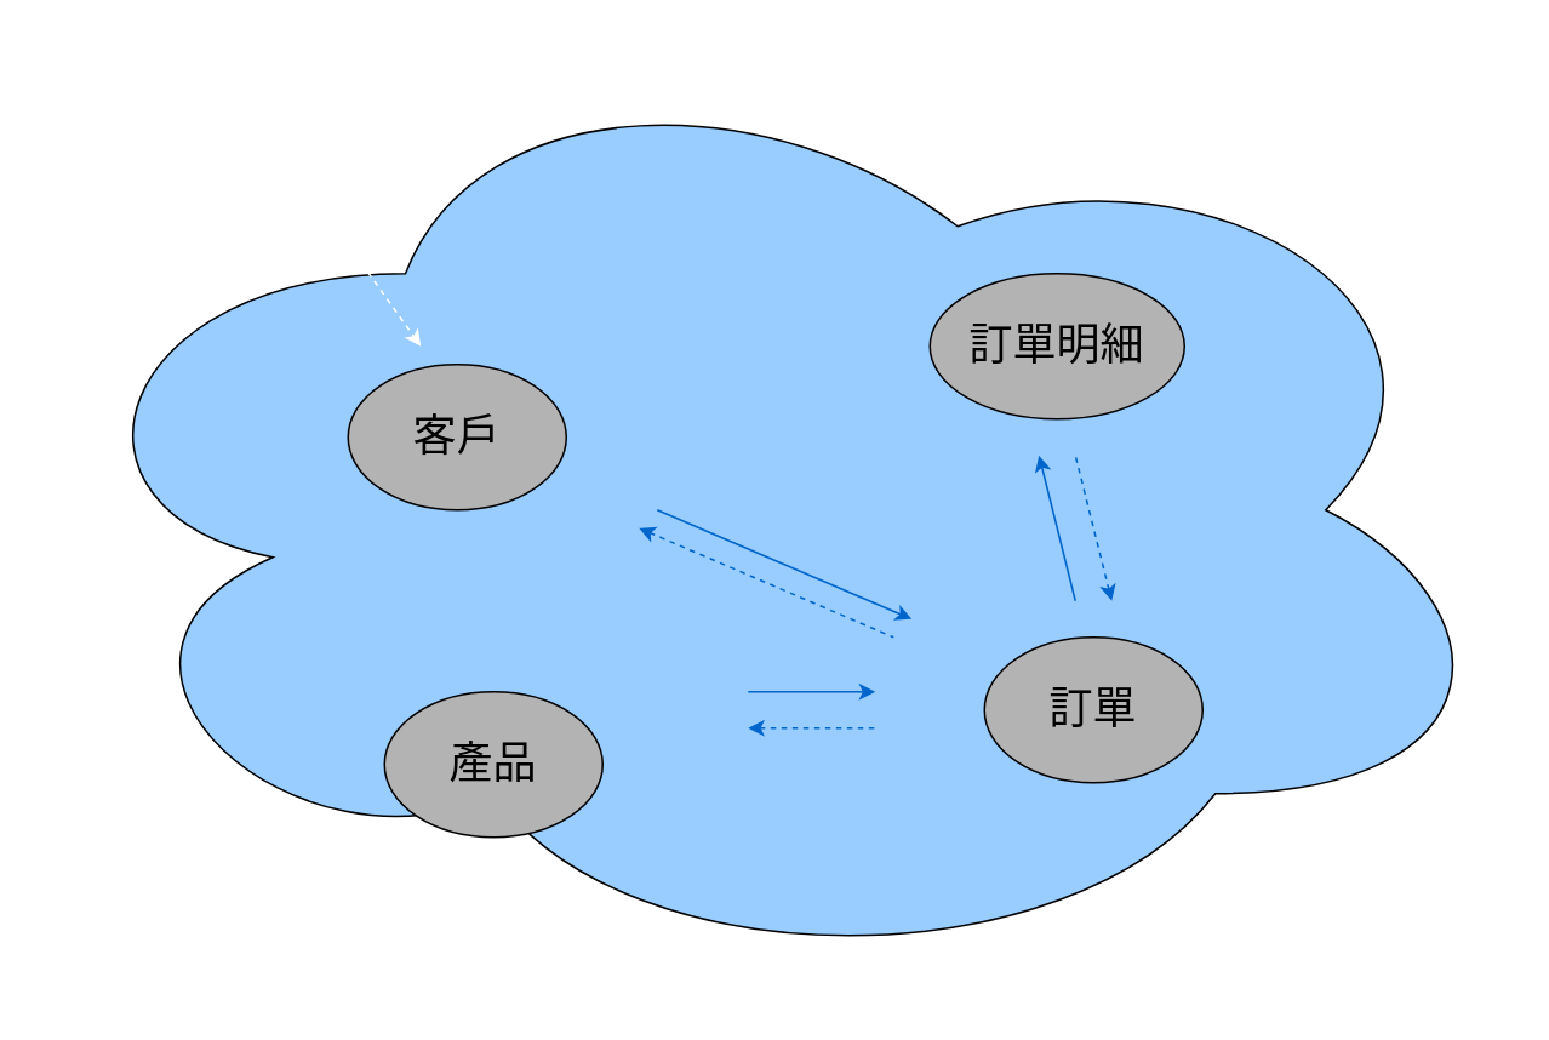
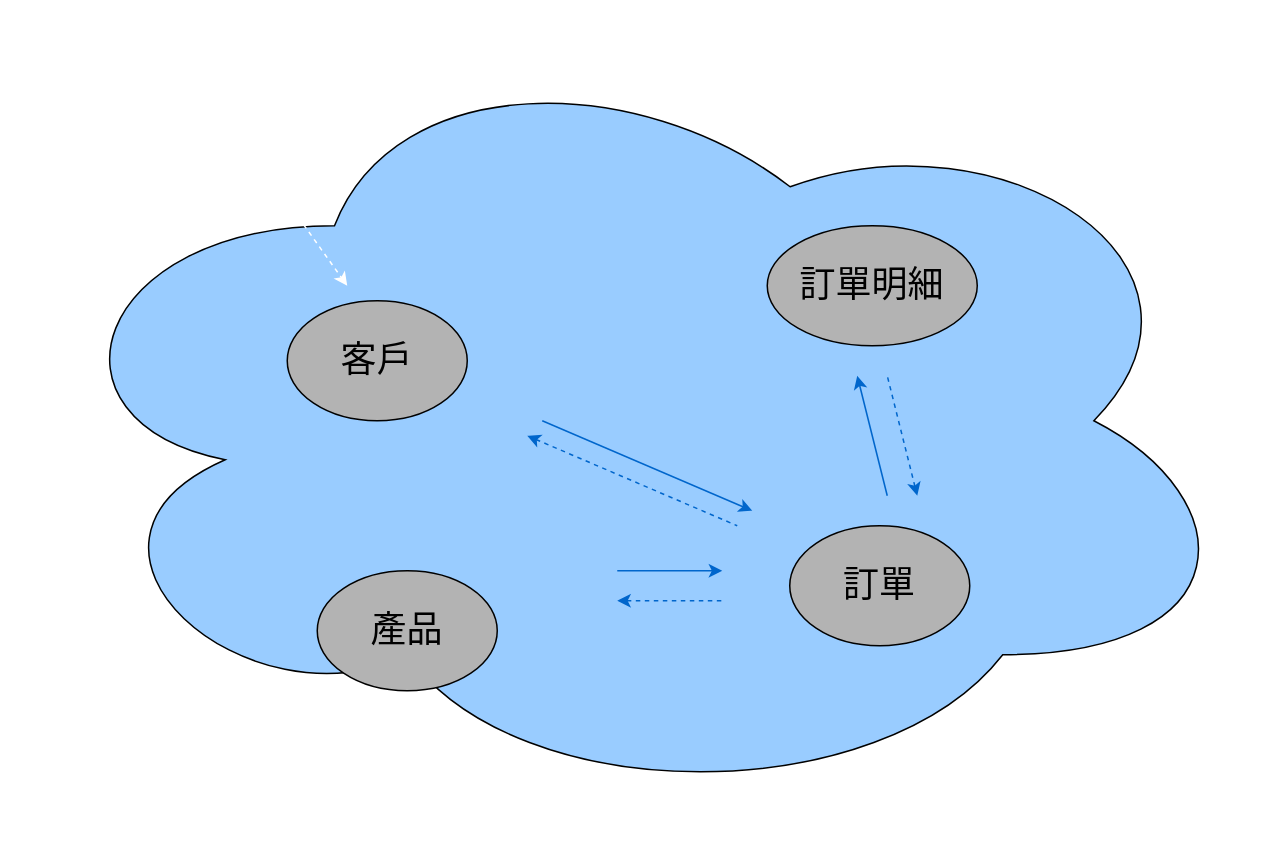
- <mxCell id="4" value="訂單" style="ellipse;whiteSpace=wrap;html=1;fontSize=24;fontColor=#000000;fillColor=#B3B3B3;" vertex="1" parent="1"><mxGeometry x="541" y="350" width="120" height="80" as="geometry" /></mxCell>
+ <mxCell id="4" value="訂單" style="ellipse;whiteSpace=wrap;html=1;fontSize=24;fontColor=#000000;fillColor=#B3B3B3;" vertex="1" parent="1"><mxGeometry x="526" y="350" width="120" height="80" as="geometry" /></mxCell>
